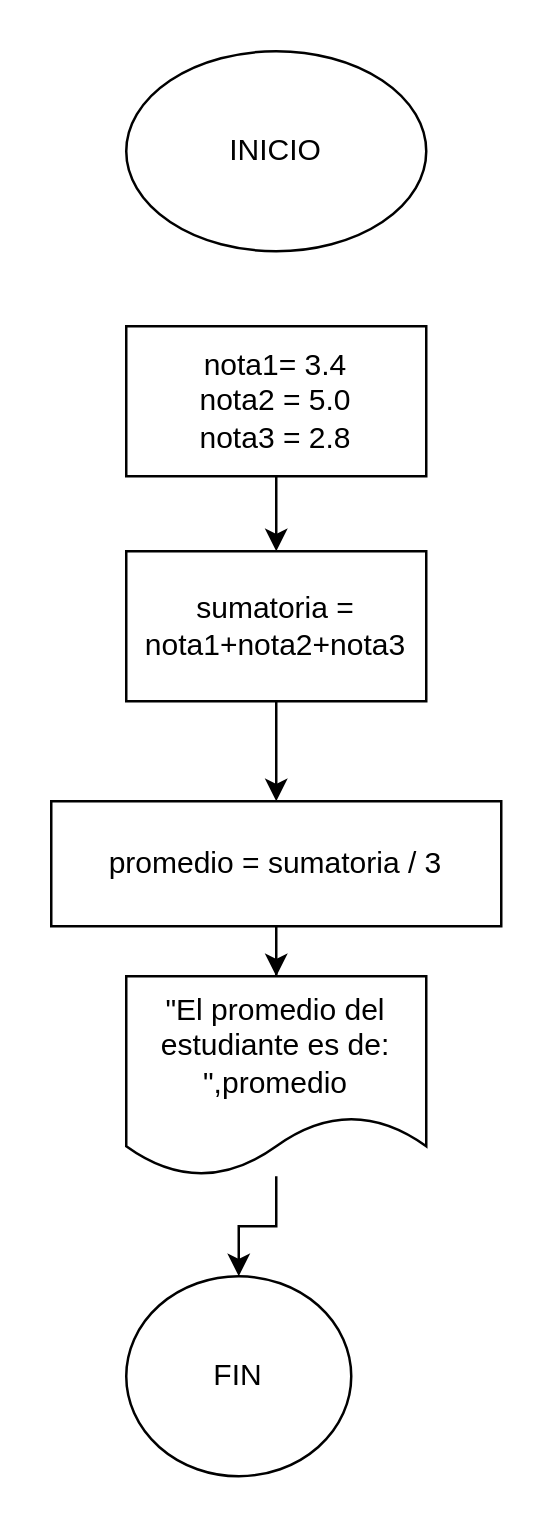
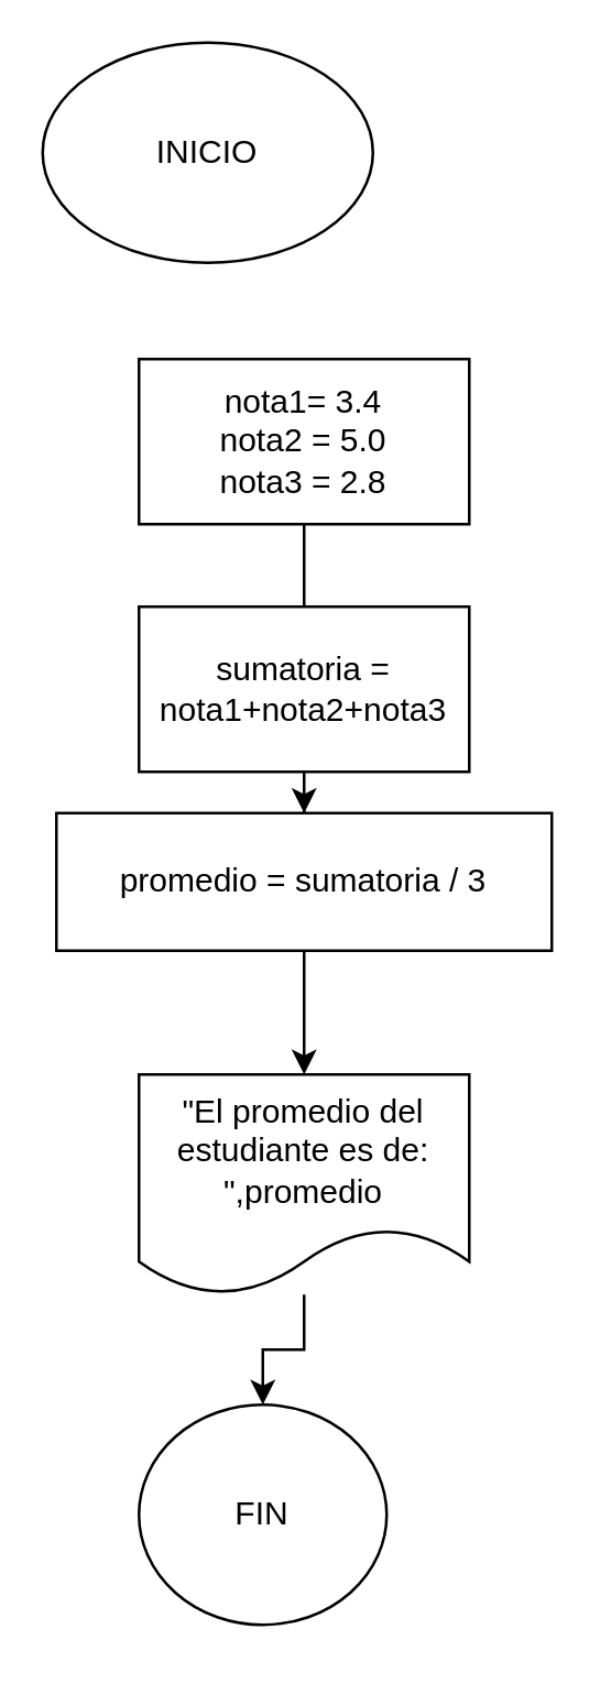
- <mxCell id="2" value="INICIO" style="ellipse;whiteSpace=wrap;html=1;" vertex="1" parent="1"><mxGeometry x="50" y="20" width="120" height="80" as="geometry" /></mxCell>
+ <mxCell id="2" value="INICIO" style="ellipse;whiteSpace=wrap;html=1;" vertex="1" parent="1"><mxGeometry x="15" y="15" width="120" height="80" as="geometry" /></mxCell>
- <mxCell id="4" value="" style="edgeStyle=orthogonalEdgeStyle;rounded=0;orthogonalLoop=1;jettySize=auto;html=1;" edge="1" parent="1" source="5" target="7"><mxGeometry relative="1" as="geometry" /></mxCell>
+ <mxCell id="4" value="" style="edgeStyle=orthogonalEdgeStyle;rounded=0;orthogonalLoop=1;jettySize=auto;html=1;endArrow=none;" edge="1" parent="1" source="5" target="7"><mxGeometry relative="1" as="geometry" /></mxCell>
- <mxCell id="9" value="promedio = sumatoria / 3" style="rounded=0;whiteSpace=wrap;html=1;" vertex="1" parent="1"><mxGeometry x="20" y="320" width="180" height="50" as="geometry" /></mxCell>
+ <mxCell id="9" value="promedio = sumatoria / 3" style="rounded=0;whiteSpace=wrap;html=1;" vertex="1" parent="1"><mxGeometry x="20" y="295" width="180" height="50" as="geometry" /></mxCell>
